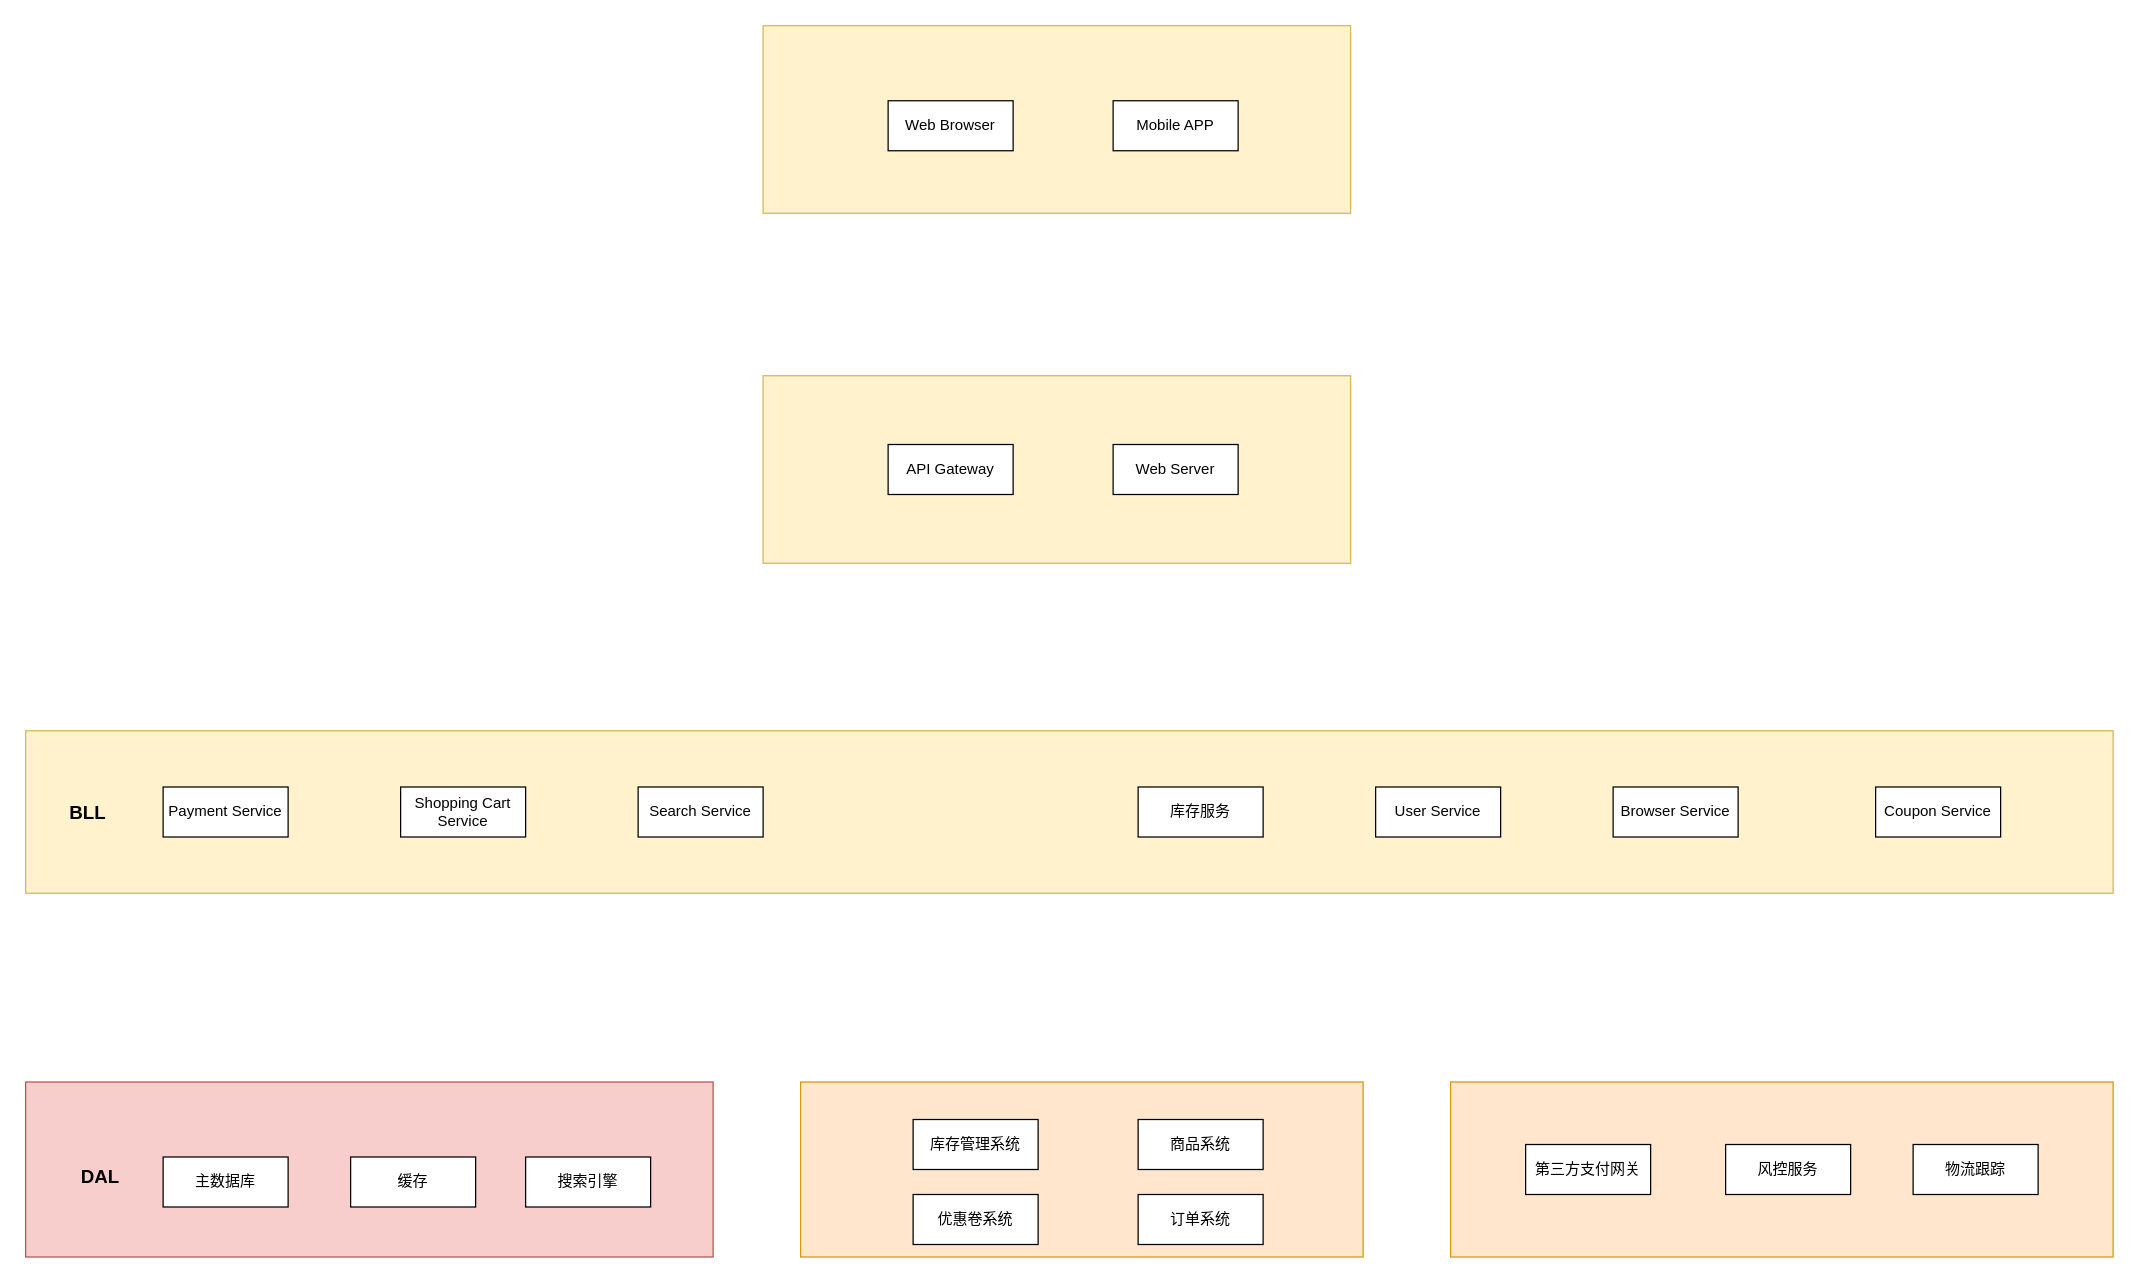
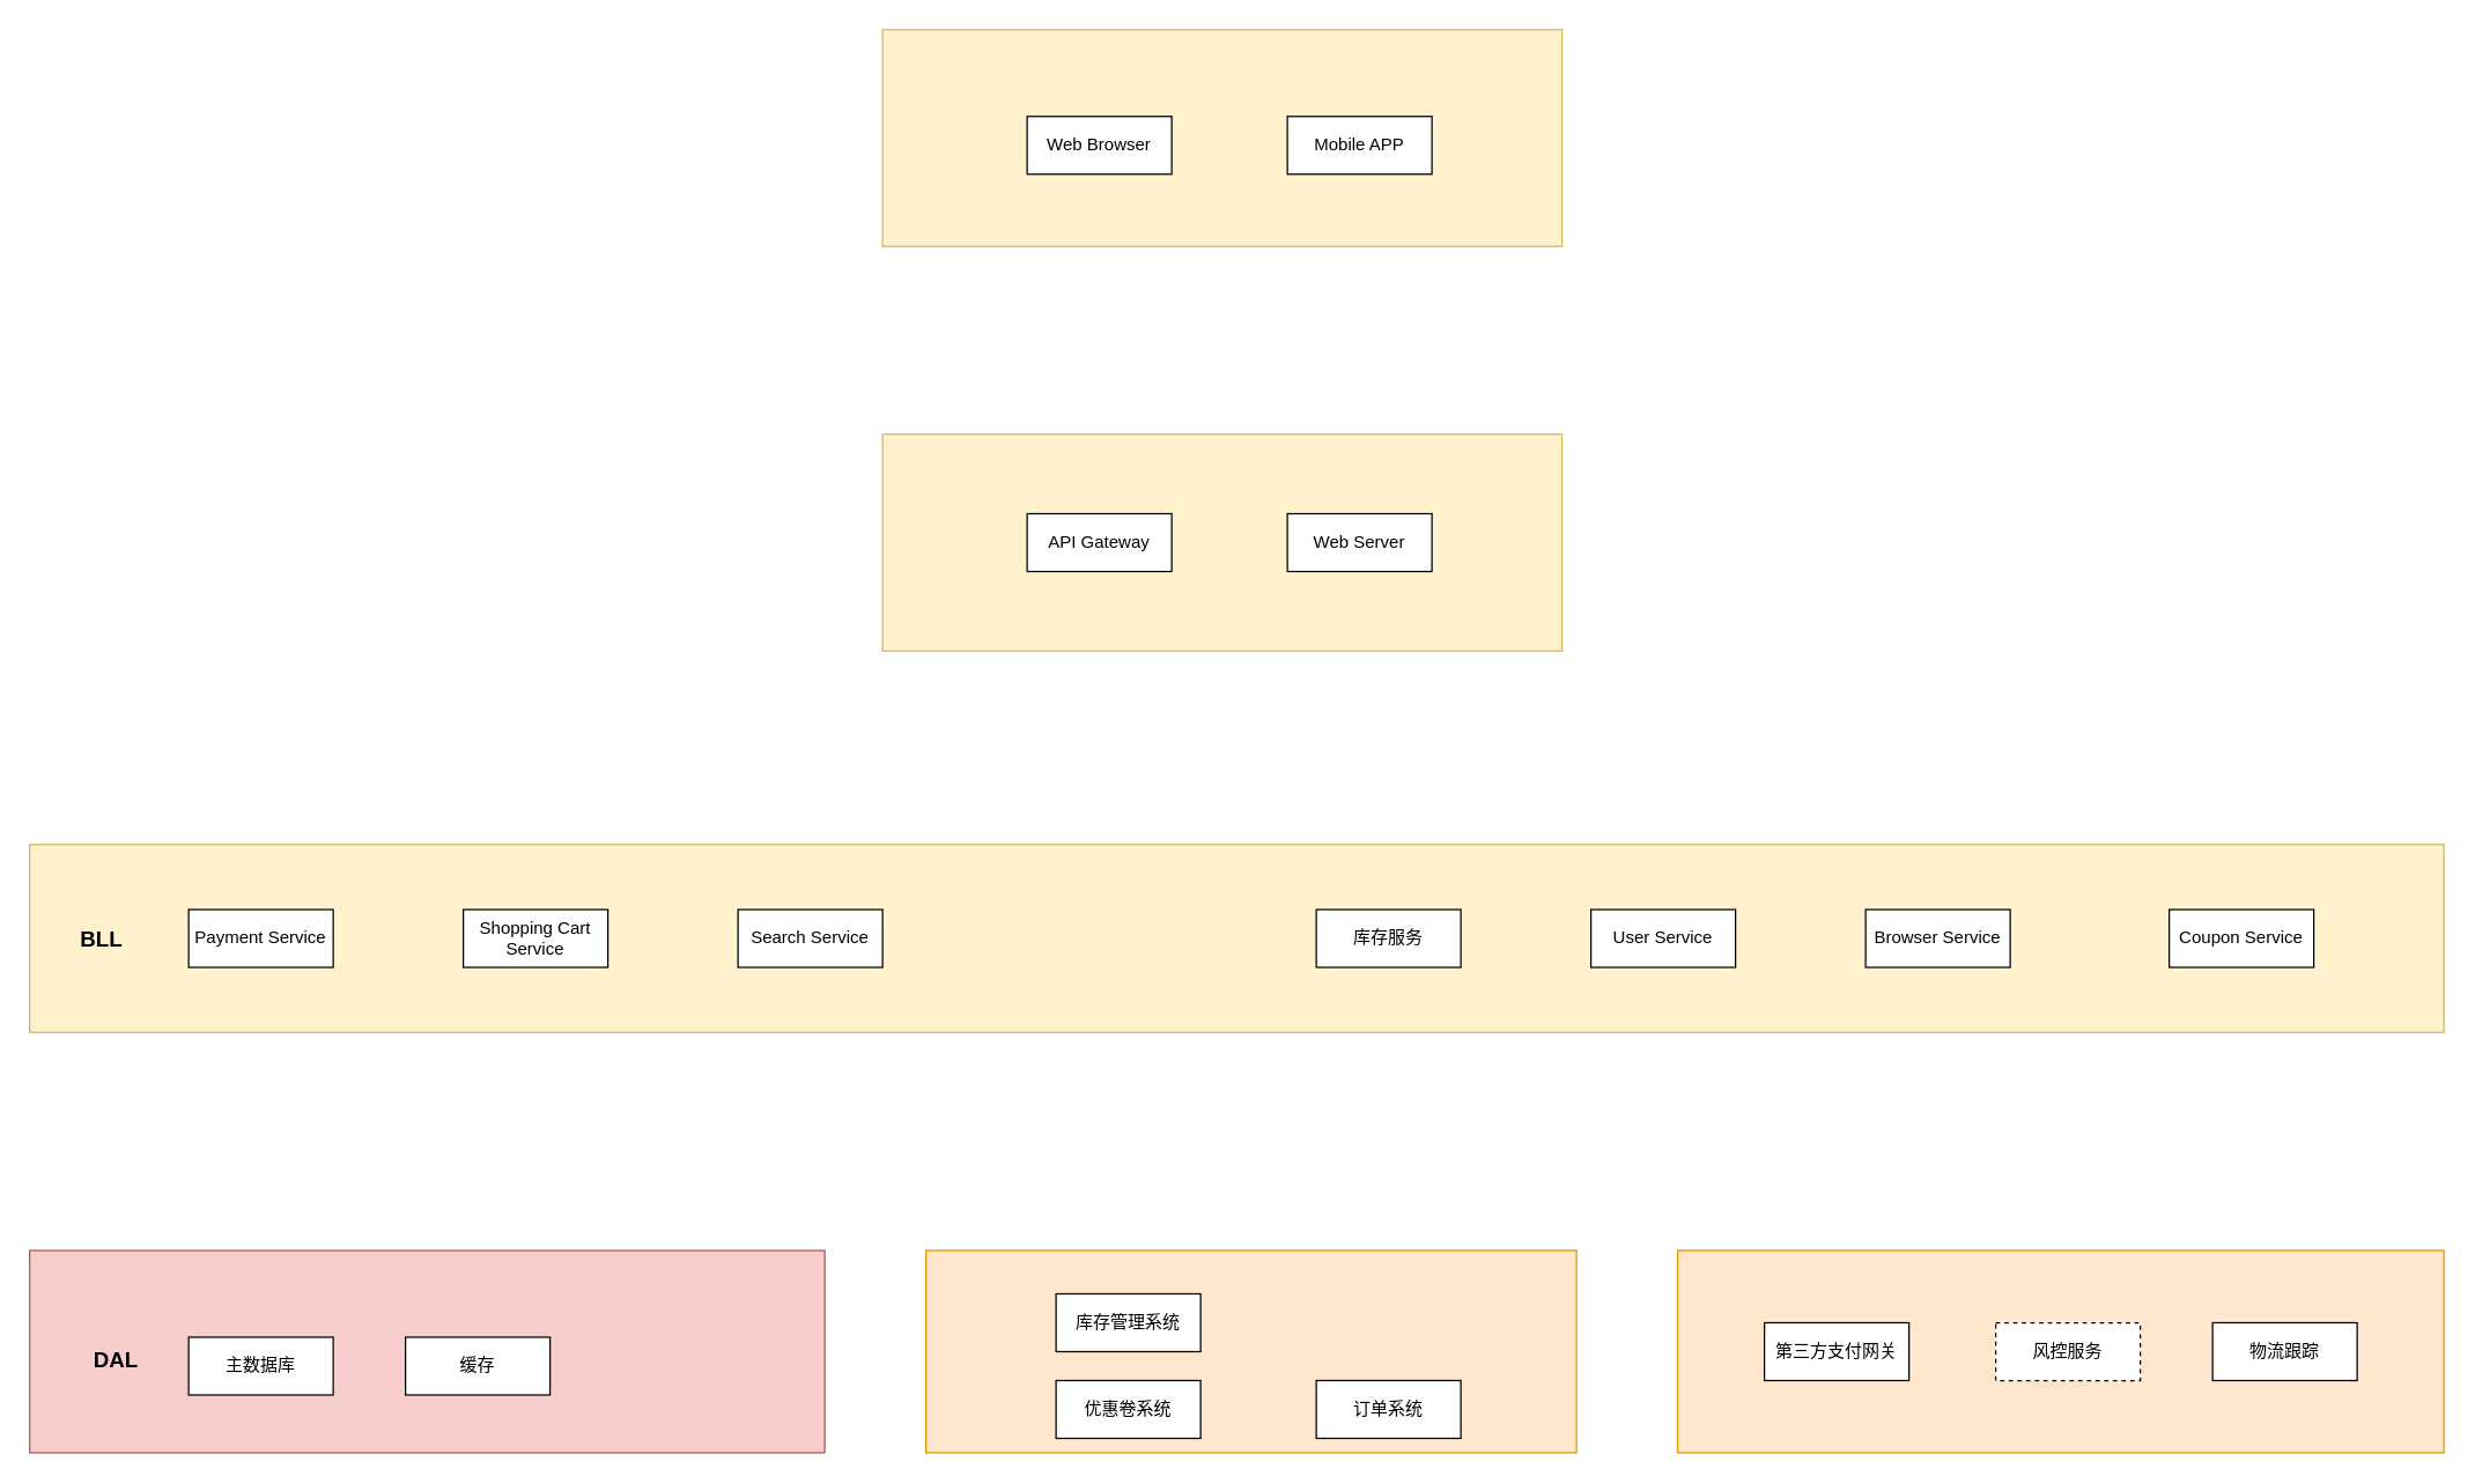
- <mxCell id="19" value="商品系统" style="rounded=0;whiteSpace=wrap;html=1;" vertex="1" parent="1"><mxGeometry x="910" y="895" width="100" height="40" as="geometry" /></mxCell>
- <mxCell id="16" value="风控服务" style="rounded=0;whiteSpace=wrap;html=1;" vertex="1" parent="1"><mxGeometry x="1380" y="915" width="100" height="40" as="geometry" /></mxCell>
+ <mxCell id="16" value="风控服务" style="rounded=0;whiteSpace=wrap;html=1;dashed=1;" vertex="1" parent="1"><mxGeometry x="1380" y="915" width="100" height="40" as="geometry" /></mxCell>
- <mxCell id="24" value="搜索引擎" style="rounded=0;whiteSpace=wrap;html=1;" vertex="1" parent="1"><mxGeometry x="420" y="925" width="100" height="40" as="geometry" /></mxCell>
